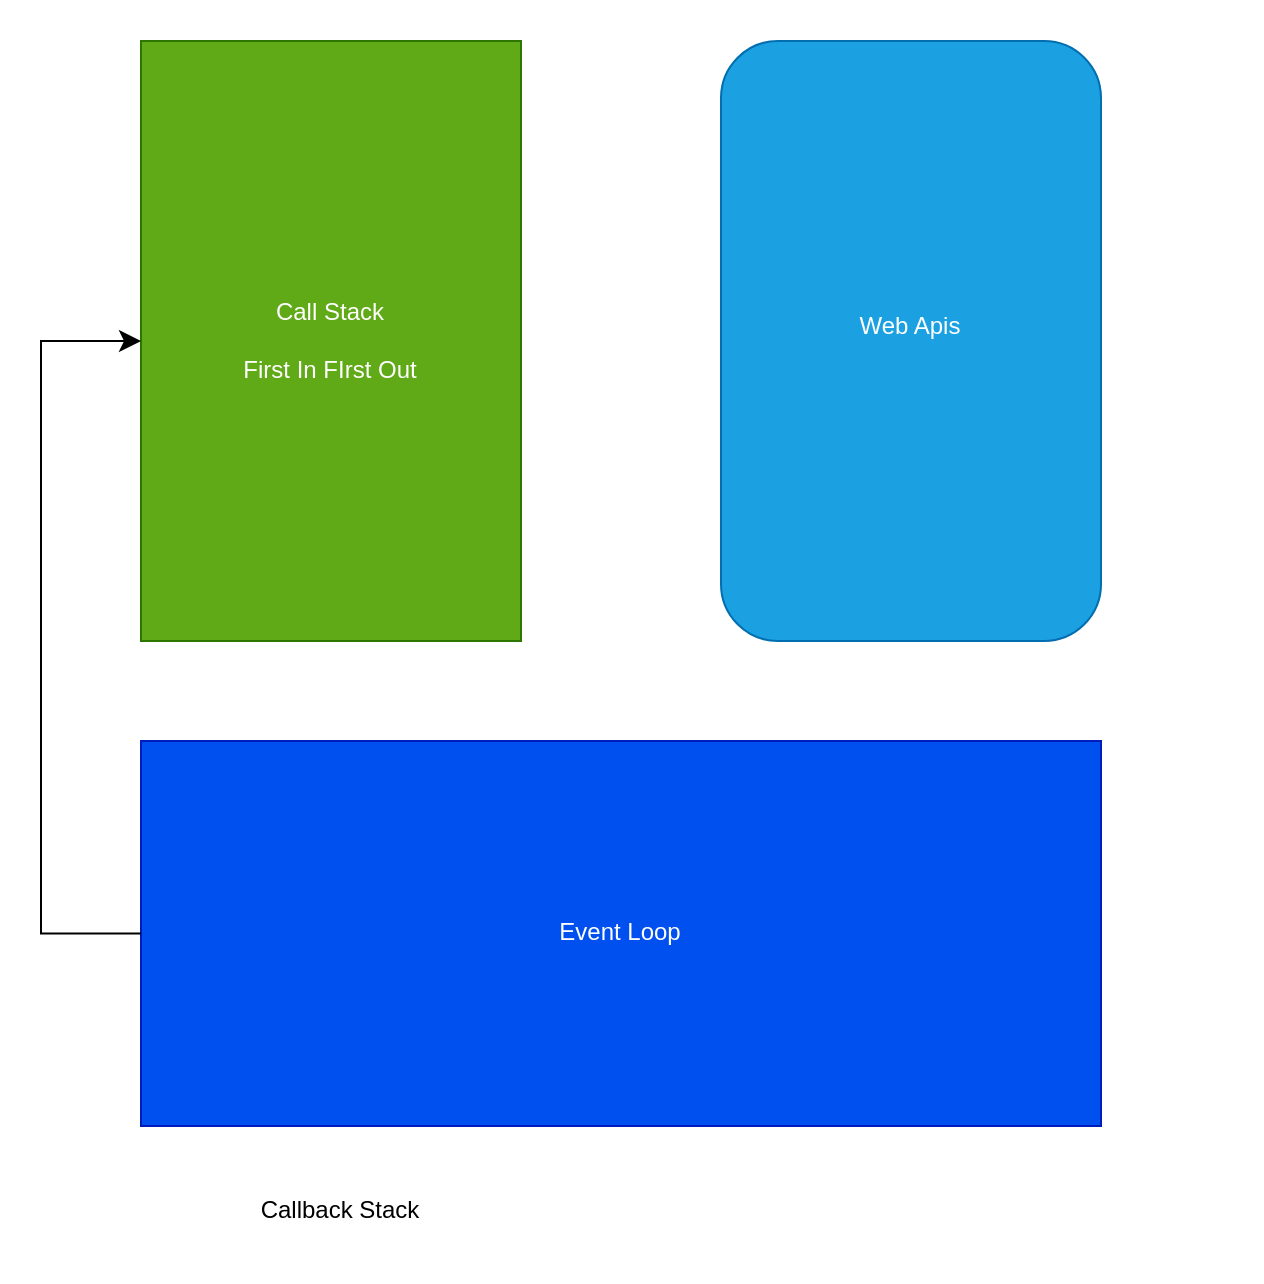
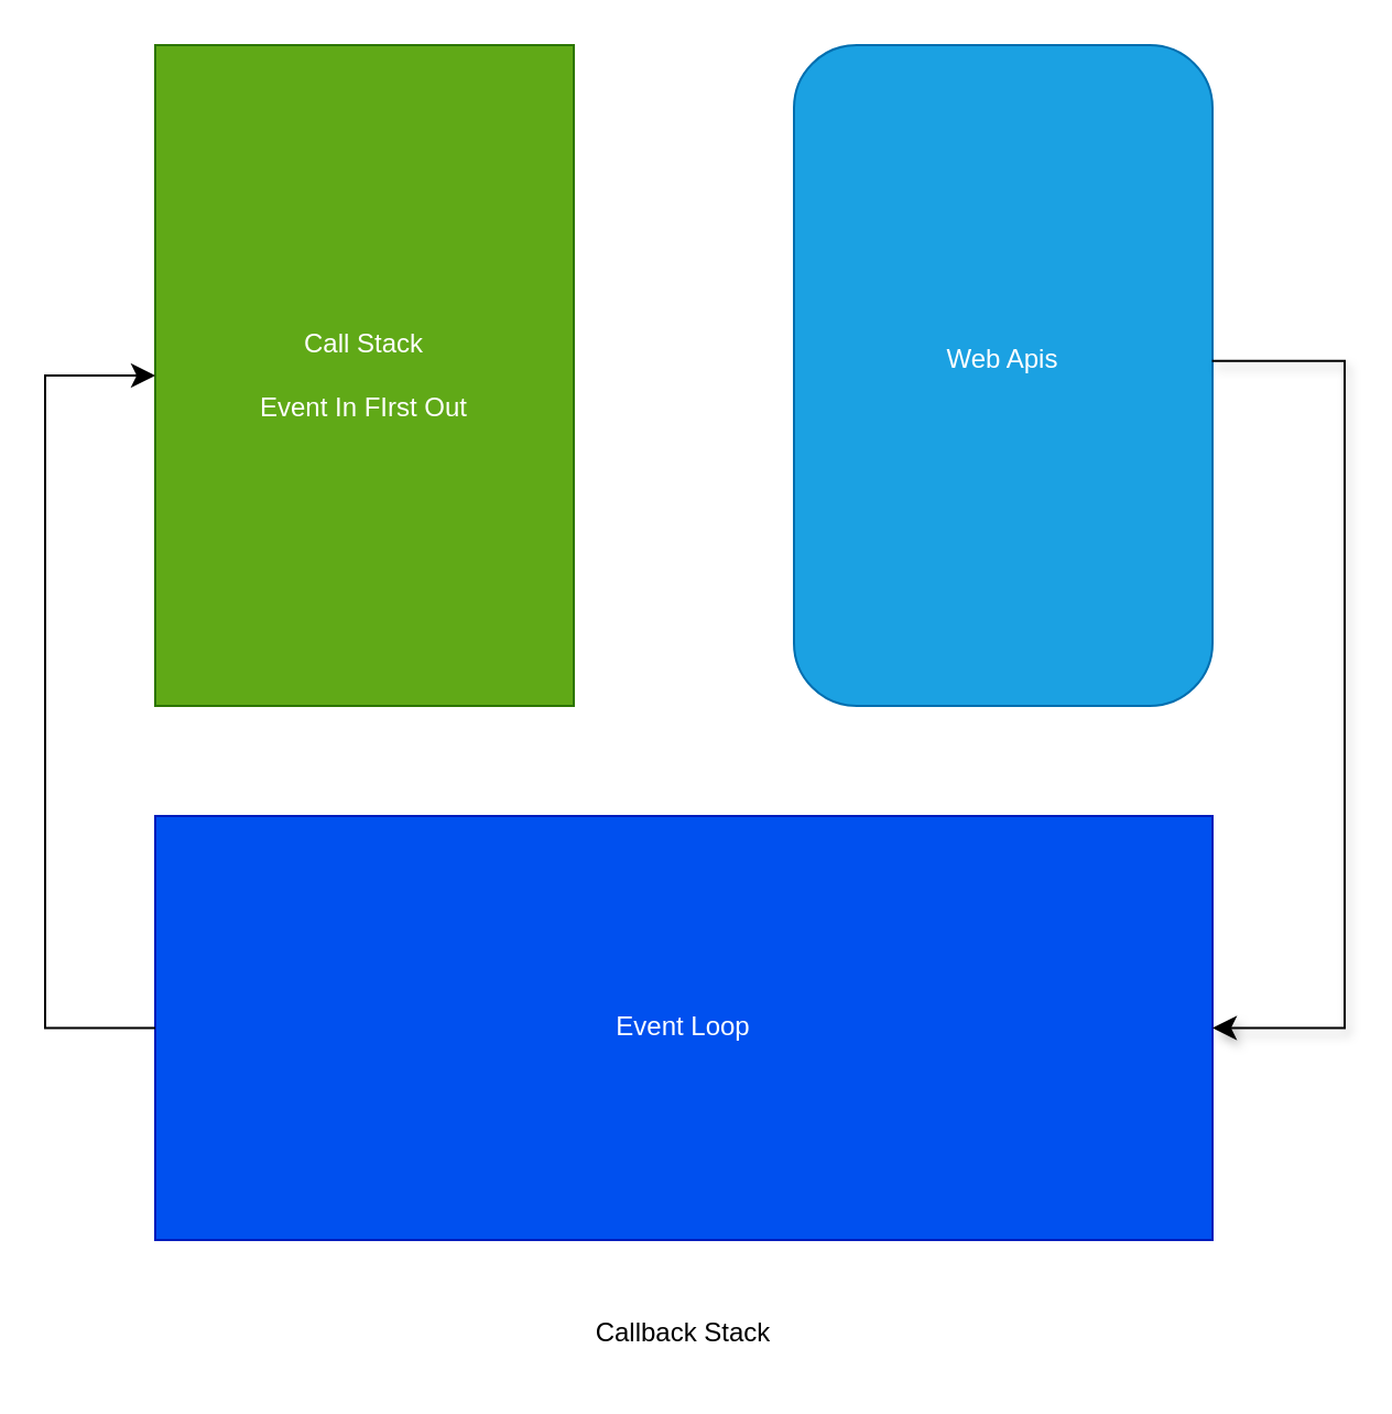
- <mxCell id="2" value="Call Stack&lt;br&gt;&lt;br&gt;First In FIrst Out" style="rounded=0;whiteSpace=wrap;html=1;fillColor=#60a917;fontColor=#ffffff;strokeColor=#2D7600;" vertex="1" parent="1"><mxGeometry x="70" y="20" width="190" height="300" as="geometry" /></mxCell>
+ <mxCell id="2" value="Call Stack&lt;br&gt;&lt;br&gt;Event In FIrst Out" style="rounded=0;whiteSpace=wrap;html=1;fillColor=#60a917;fontColor=#ffffff;strokeColor=#2D7600;" vertex="1" parent="1"><mxGeometry x="70" y="20" width="190" height="300" as="geometry" /></mxCell>
+ <mxCell id="6" value="" style="edgeStyle=elbowEdgeStyle;elbow=horizontal;endArrow=classic;html=1;curved=0;rounded=0;endSize=8;startSize=8;exitX=0.999;exitY=0.478;exitDx=0;exitDy=0;entryX=1;entryY=0.5;entryDx=0;entryDy=0;exitPerimeter=0;shadow=1;jumpStyle=none;" edge="1" parent="1" source="3" target="4"><mxGeometry width="50" height="50" relative="1" as="geometry"><mxPoint x="550" y="460.25" as="sourcePoint" /><mxPoint x="550" y="164" as="targetPoint" /><Array as="points"><mxPoint x="610" y="300" /></Array></mxGeometry></mxCell>
- <mxCell id="7" value="Callback Stack" style="text;html=1;strokeColor=none;fillColor=none;align=center;verticalAlign=middle;whiteSpace=wrap;rounded=0;" vertex="1" parent="1"><mxGeometry x="115" y="590" width="110" height="30" as="geometry" /></mxCell>
+ <mxCell id="7" value="Callback Stack" style="text;html=1;strokeColor=none;fillColor=none;align=center;verticalAlign=middle;whiteSpace=wrap;rounded=0;" vertex="1" parent="1"><mxGeometry x="255" y="590" width="110" height="30" as="geometry" /></mxCell>
